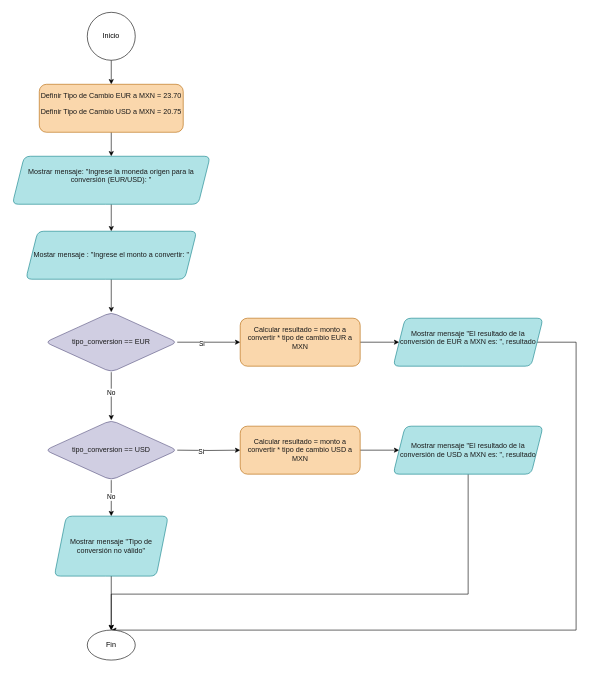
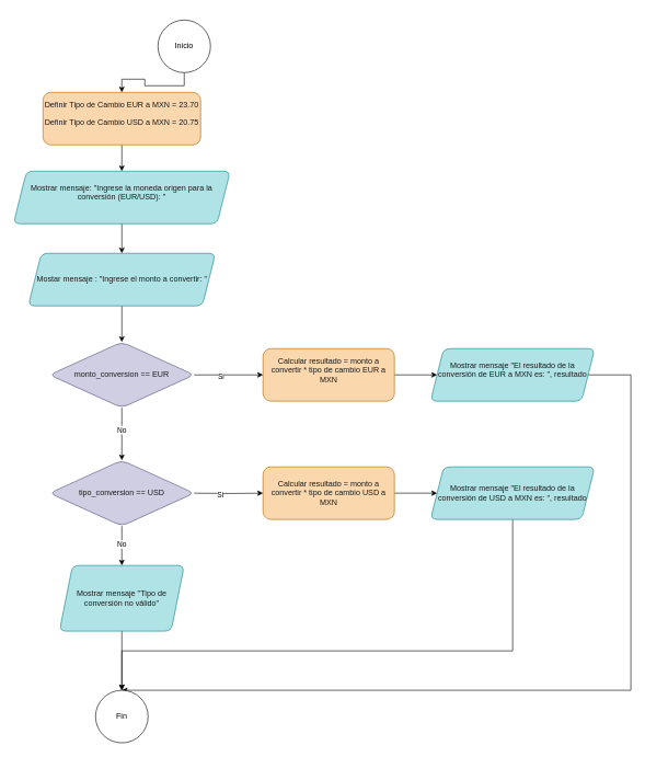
- <mxCell id="3" value="Inicio" style="ellipse;whiteSpace=wrap;html=1;aspect=fixed;" vertex="1" parent="1"><mxGeometry x="145" y="20" width="80" height="80" as="geometry" /></mxCell>
+ <mxCell id="3" value="Inicio" style="ellipse;whiteSpace=wrap;html=1;aspect=fixed;" vertex="1" parent="1"><mxGeometry x="240" y="30" width="80" height="80" as="geometry" /></mxCell>
- <mxCell id="14" value="&lt;span style=&quot;background-color: transparent; color: rgb(26, 26, 26);&quot;&gt;tipo_conversion == EUR&lt;/span&gt;" style="rhombus;whiteSpace=wrap;html=1;rounded=1;fillColor=#d0cee2;strokeColor=#56517e;" vertex="1" parent="1"><mxGeometry x="75" y="520" width="220" height="100" as="geometry" /></mxCell>
+ <mxCell id="14" value="&lt;span style=&quot;background-color: transparent; color: rgb(26, 26, 26);&quot;&gt;monto_conversion == EUR&lt;/span&gt;" style="rhombus;whiteSpace=wrap;html=1;rounded=1;fillColor=#d0cee2;strokeColor=#56517e;" vertex="1" parent="1"><mxGeometry x="75" y="520" width="220" height="100" as="geometry" /></mxCell>
- <mxCell id="30" value="Fin" style="ellipse;whiteSpace=wrap;html=1;rounded=1;" vertex="1" parent="1"><mxGeometry x="145" y="1050" width="80" height="50" as="geometry" /></mxCell>
+ <mxCell id="30" value="Fin" style="ellipse;whiteSpace=wrap;html=1;rounded=1;" vertex="1" parent="1"><mxGeometry x="145" y="1050" width="80" height="80" as="geometry" /></mxCell>
